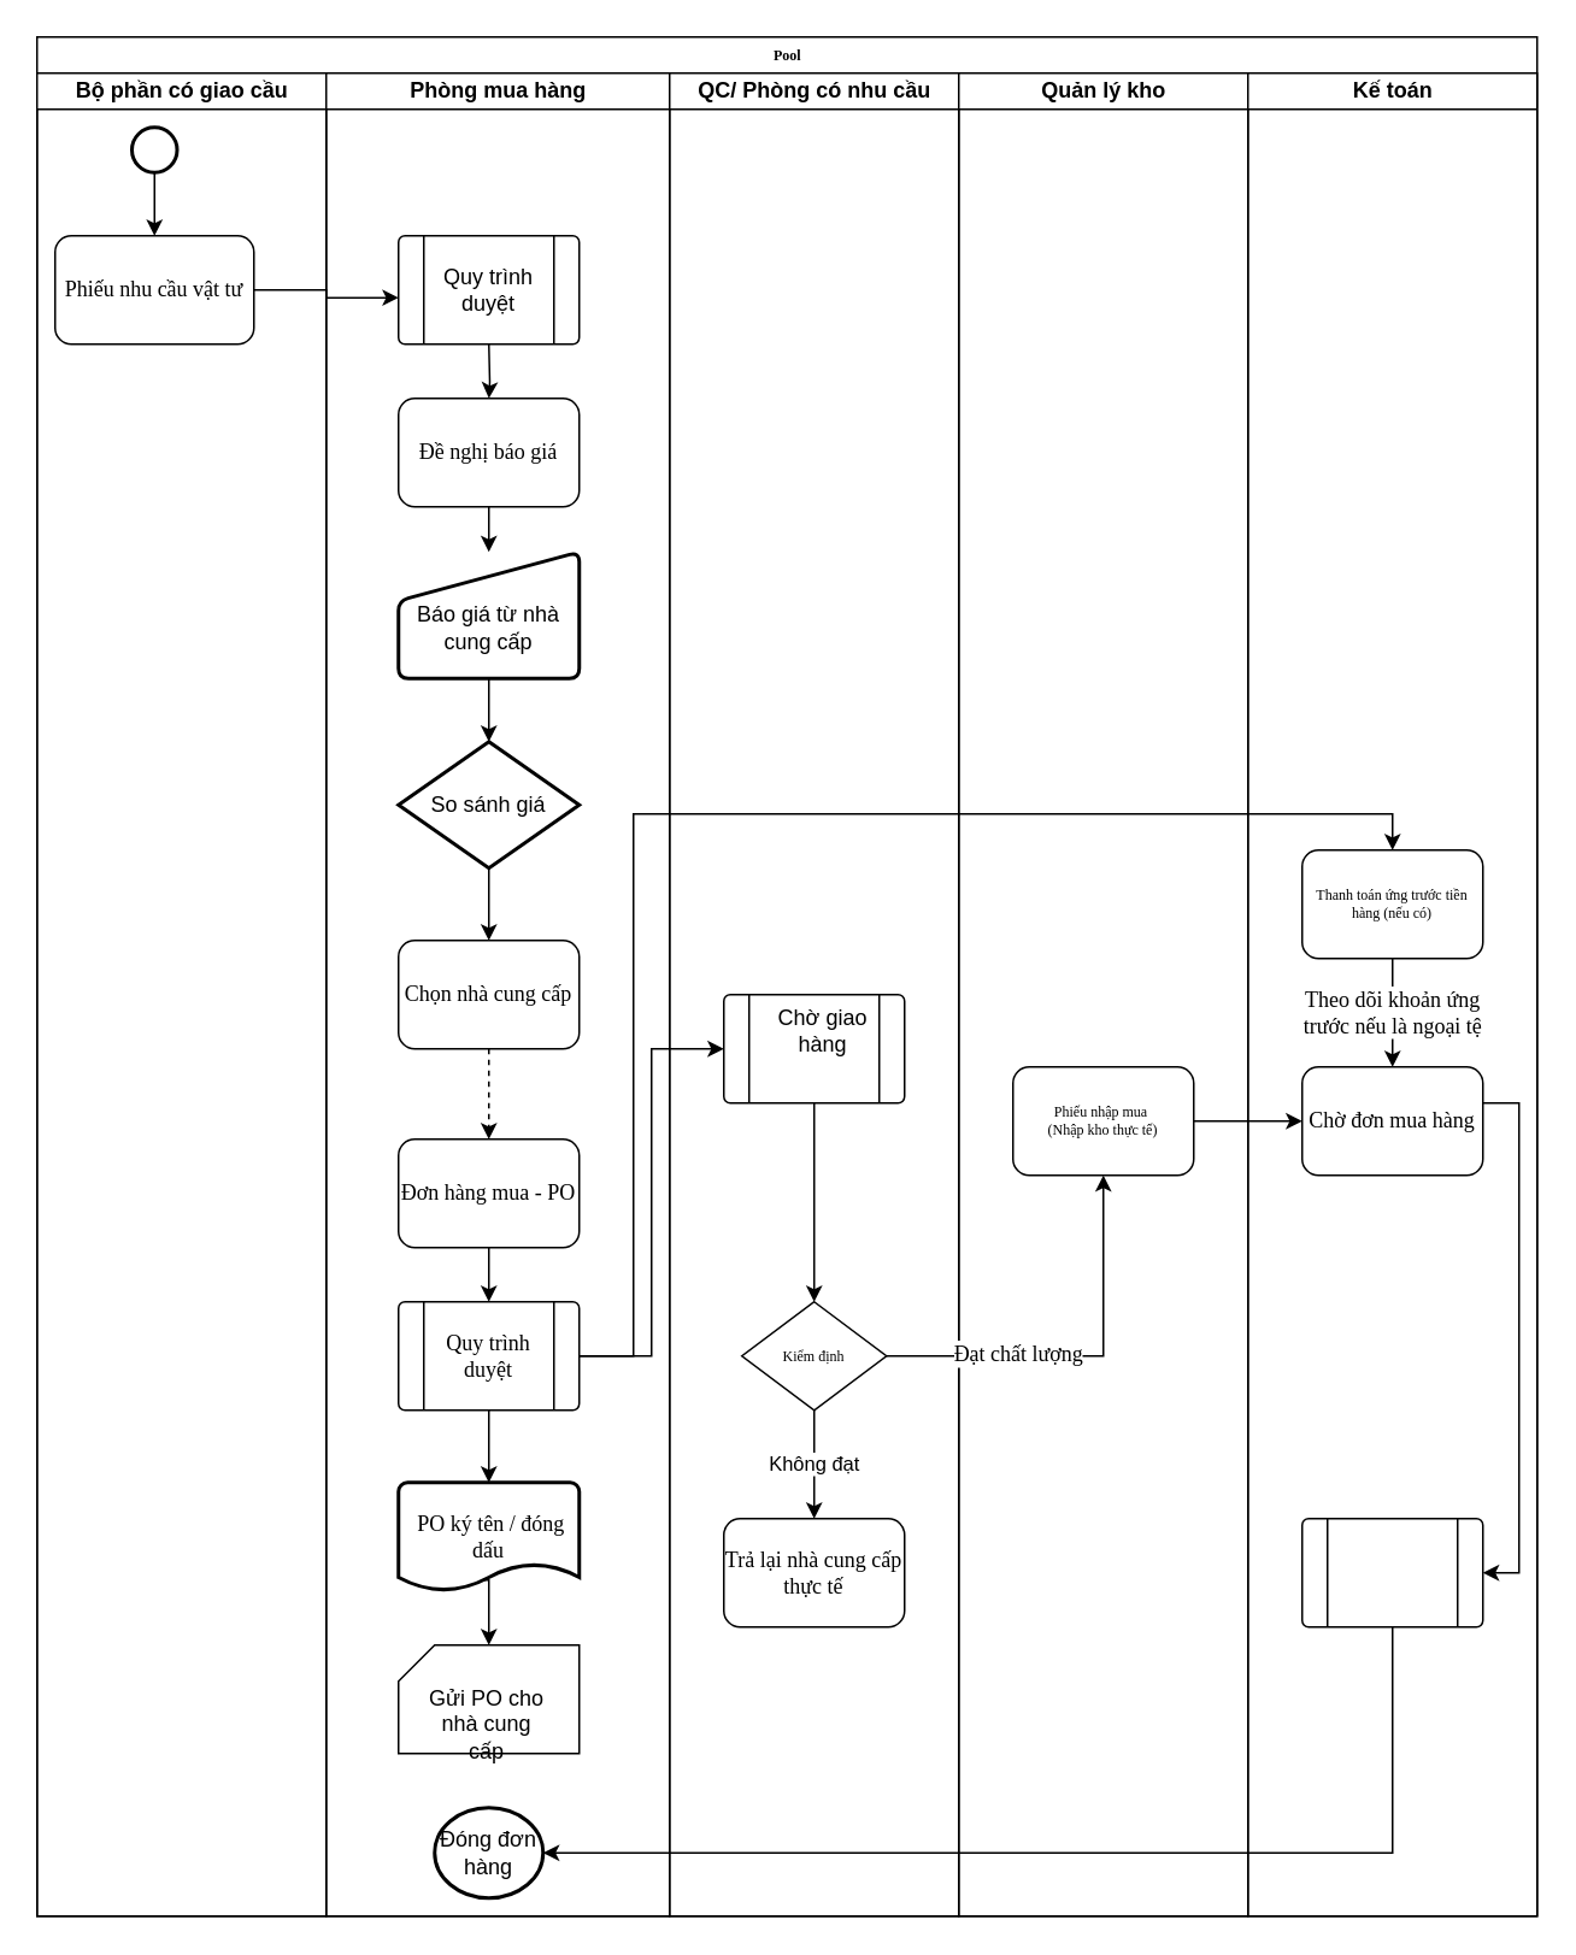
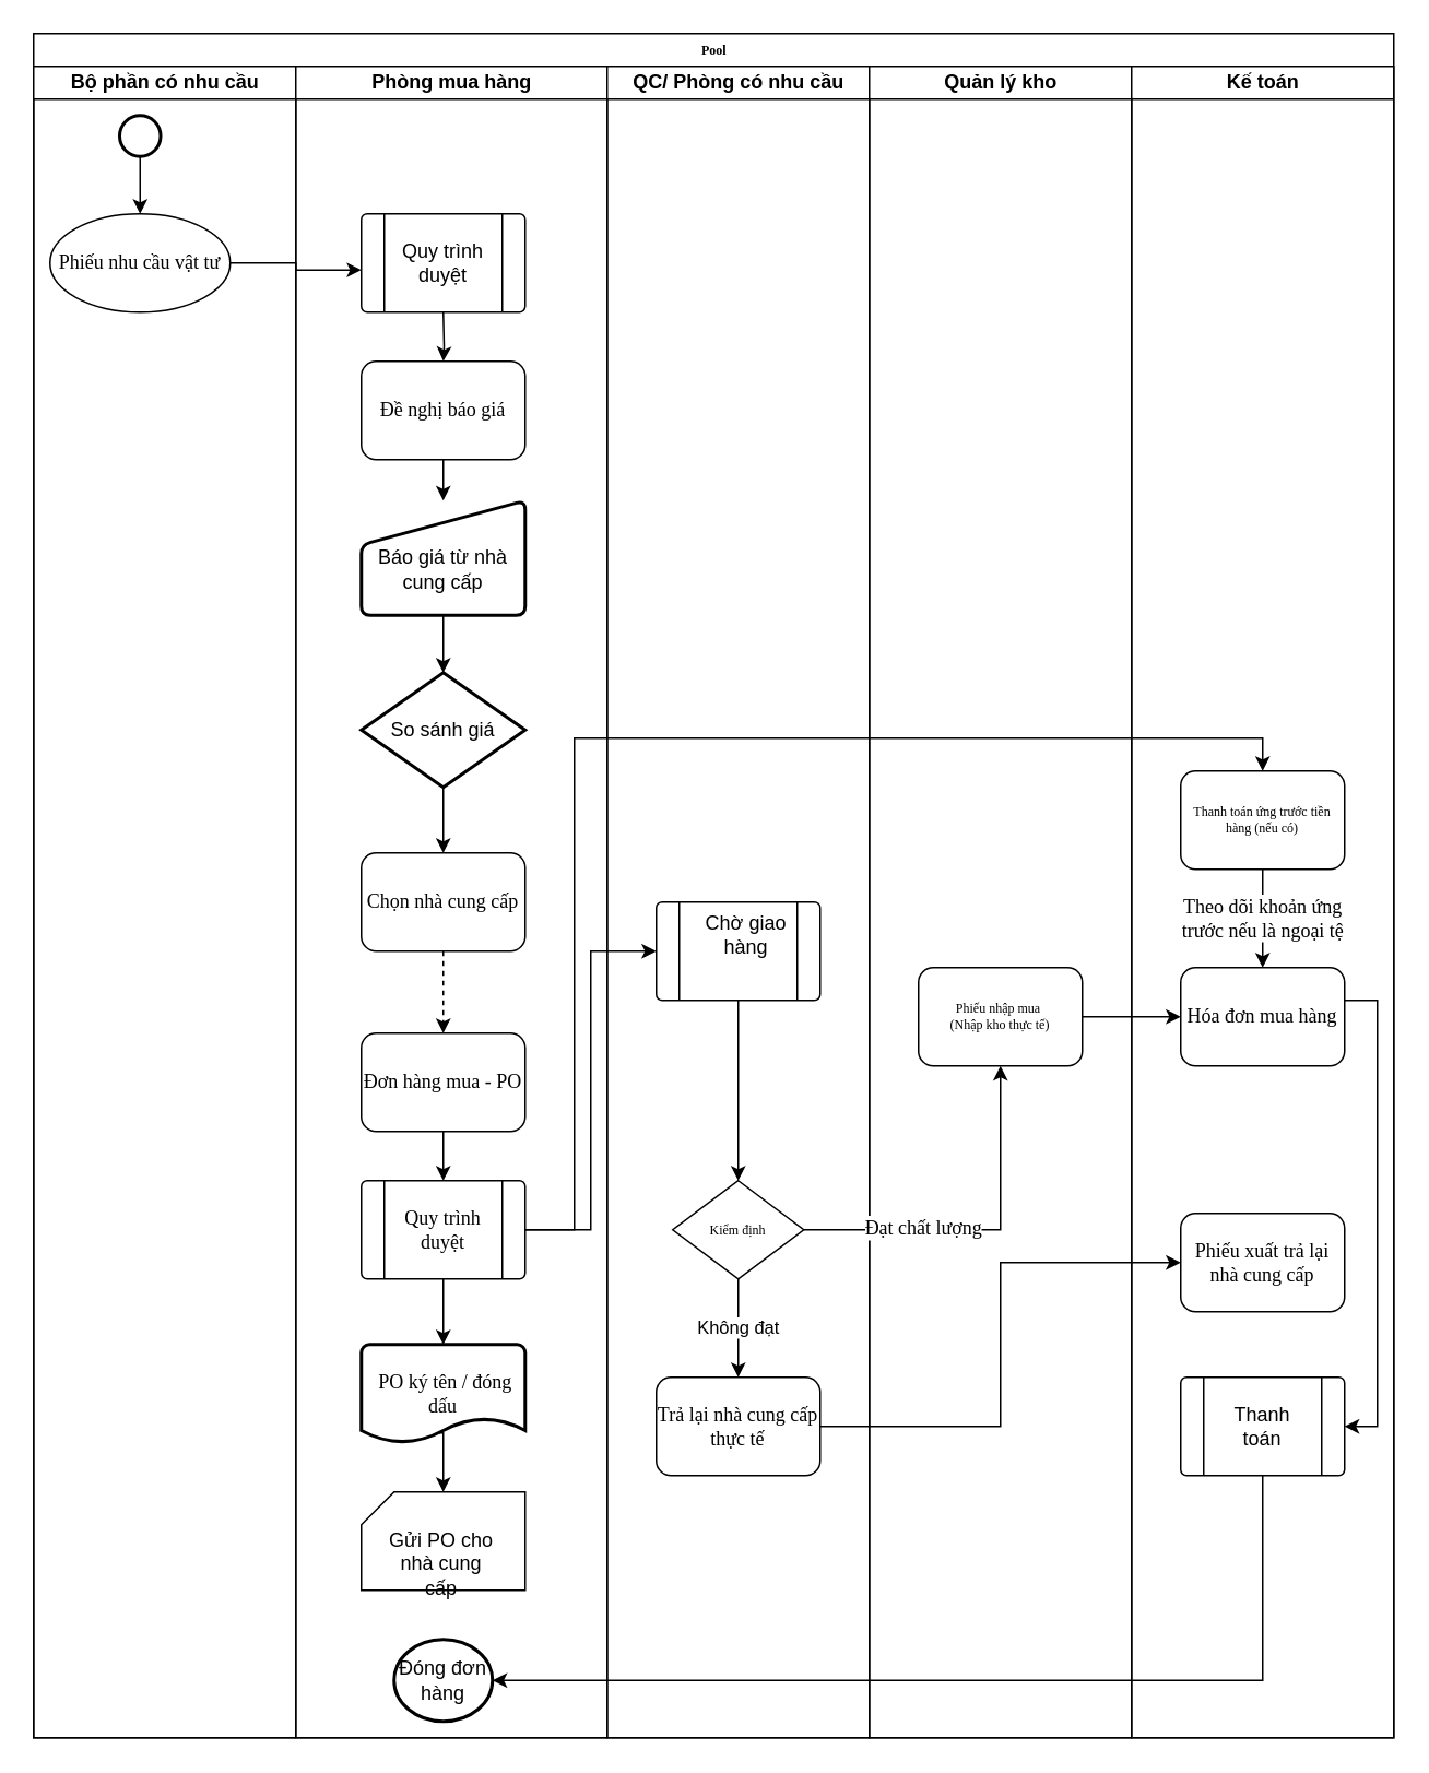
- <mxCell id="3" value="Bộ phần có giao cầu" style="swimlane;html=1;startSize=20;" parent="2" vertex="1"><mxGeometry y="20" width="160" height="1020" as="geometry" /></mxCell>
+ <mxCell id="3" value="Bộ phần có nhu cầu" style="swimlane;html=1;startSize=20;" parent="2" vertex="1"><mxGeometry y="20" width="160" height="1020" as="geometry" /></mxCell>
- <mxCell id="4" value="&lt;font face=&quot;Times New Roman&quot; style=&quot;font-size: 12px;&quot;&gt;Phiếu nhu cầu vật tư&lt;/font&gt;" style="rounded=1;whiteSpace=wrap;html=1;shadow=0;labelBackgroundColor=none;strokeWidth=1;fontFamily=Verdana;fontSize=8;align=center;" parent="3" vertex="1"><mxGeometry x="10" y="90" width="110" height="60" as="geometry" /></mxCell>
+ <mxCell id="4" value="&lt;font face=&quot;Times New Roman&quot; style=&quot;font-size: 12px;&quot;&gt;Phiếu nhu cầu vật tư&lt;/font&gt;" style="ellipse;whiteSpace=wrap;html=1;shadow=0;labelBackgroundColor=none;strokeWidth=1;fontFamily=Verdana;fontSize=8;align=center;" parent="3" vertex="1"><mxGeometry x="10" y="90" width="110" height="60" as="geometry" /></mxCell>
- <mxCell id="44" value="&lt;font style=&quot;font-size: 12px;&quot; face=&quot;Times New Roman&quot;&gt;Chờ đơn mua hàng&lt;/font&gt;" style="rounded=1;whiteSpace=wrap;html=1;shadow=0;labelBackgroundColor=none;strokeWidth=1;fontFamily=Verdana;fontSize=8;align=center;" vertex="1" parent="42"><mxGeometry x="30" y="550" width="100" height="60" as="geometry" /></mxCell>
+ <mxCell id="44" value="&lt;font style=&quot;font-size: 12px;&quot; face=&quot;Times New Roman&quot;&gt;Hóa đơn mua hàng&lt;/font&gt;" style="rounded=1;whiteSpace=wrap;html=1;shadow=0;labelBackgroundColor=none;strokeWidth=1;fontFamily=Verdana;fontSize=8;align=center;" vertex="1" parent="42"><mxGeometry x="30" y="550" width="100" height="60" as="geometry" /></mxCell>
+ <mxCell id="45" value="&lt;font style=&quot;font-size: 12px;&quot; face=&quot;Times New Roman&quot;&gt;Phiếu xuất trả lại nhà cung cấp&lt;/font&gt;" style="rounded=1;whiteSpace=wrap;html=1;shadow=0;labelBackgroundColor=none;strokeWidth=1;fontFamily=Verdana;fontSize=8;align=center;" vertex="1" parent="42"><mxGeometry x="30" y="700" width="100" height="60" as="geometry" /></mxCell>
+ <mxCell id="55" style="edgeStyle=orthogonalEdgeStyle;rounded=0;orthogonalLoop=1;jettySize=auto;html=1;entryX=0;entryY=0.5;entryDx=0;entryDy=0;" edge="1" parent="2" source="35" target="45"><mxGeometry relative="1" as="geometry"><mxPoint x="640" y="810" as="targetPoint" /></mxGeometry></mxCell>
+ <mxCell id="50" value="Thanh toán" style="text;html=1;strokeColor=none;fillColor=none;align=center;verticalAlign=middle;whiteSpace=wrap;rounded=0;" vertex="1" parent="48"><mxGeometry x="20" y="15" width="60" height="30" as="geometry" /></mxCell>
